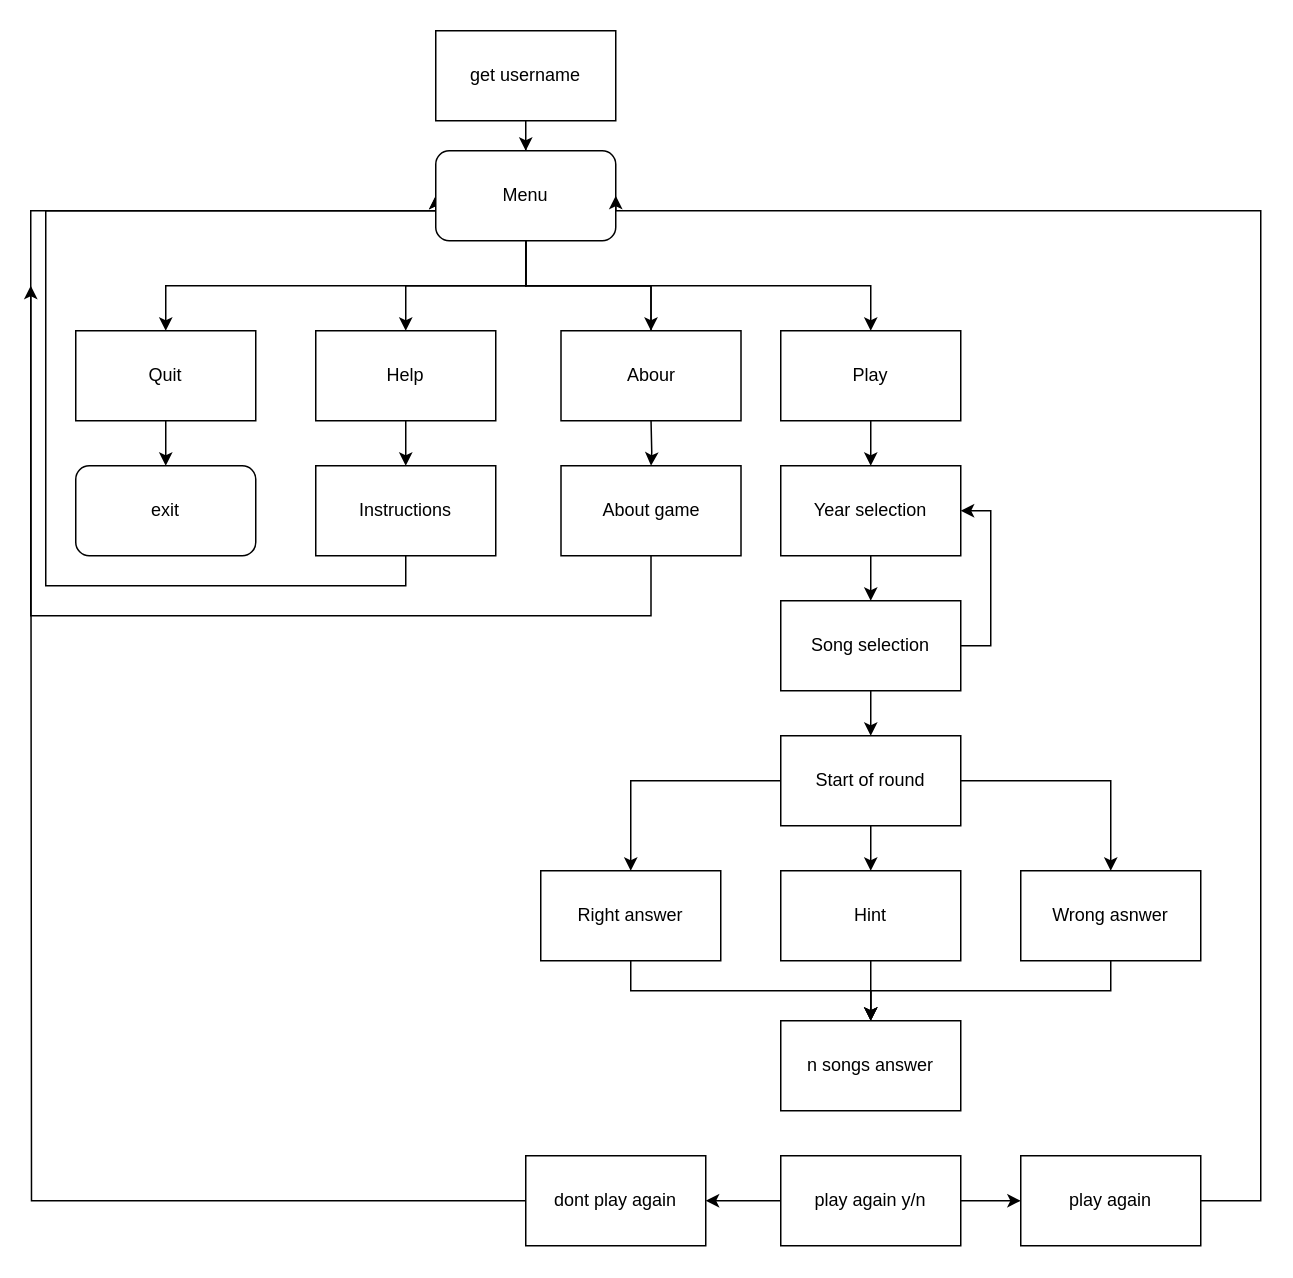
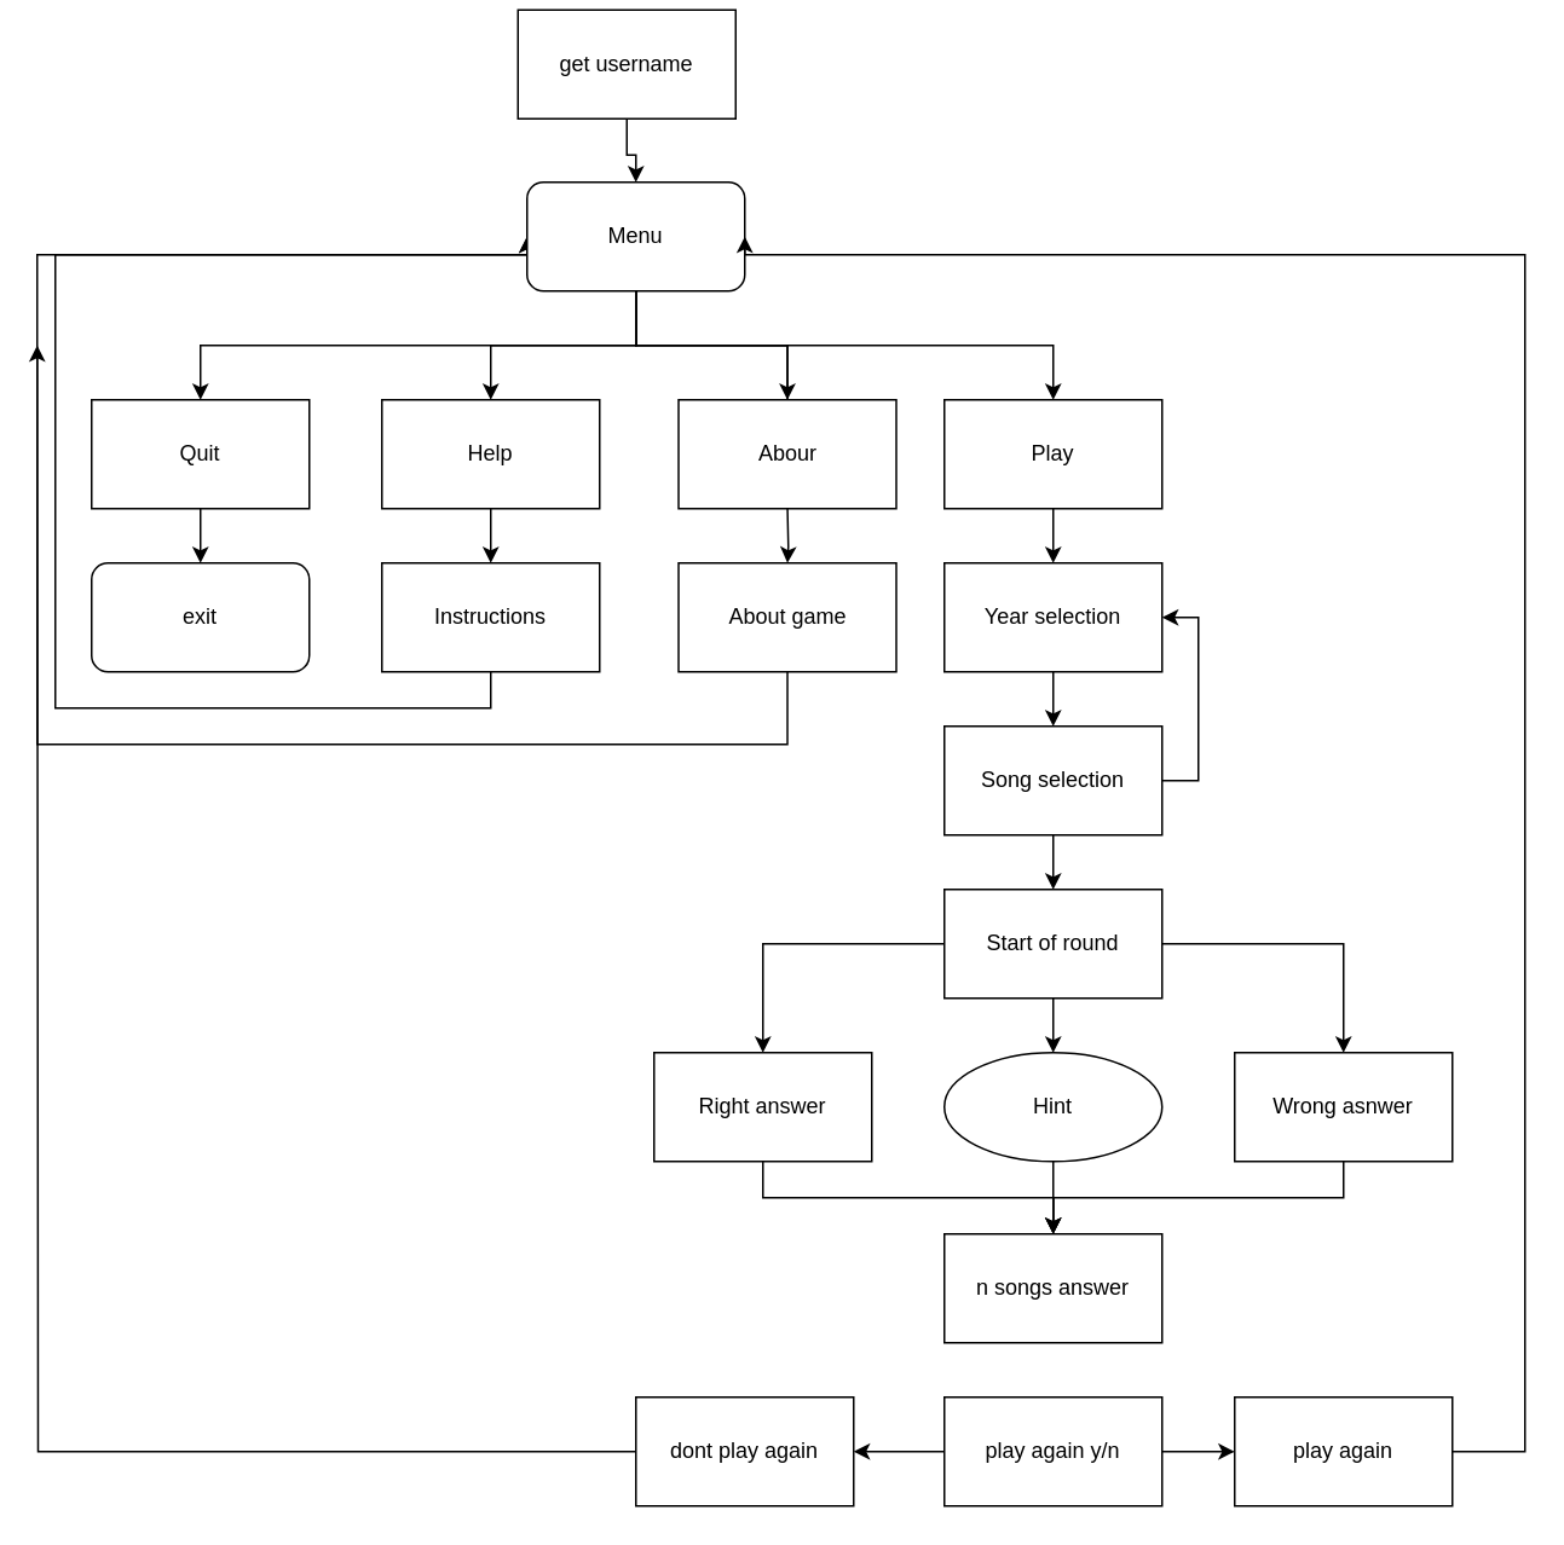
- <mxCell id="3" value="get username" style="rounded=0;whiteSpace=wrap;html=1;" vertex="1" parent="1"><mxGeometry x="290" y="20" width="120" height="60" as="geometry" /></mxCell>
+ <mxCell id="3" value="get username" style="rounded=0;whiteSpace=wrap;html=1;" vertex="1" parent="1"><mxGeometry x="285" y="5" width="120" height="60" as="geometry" /></mxCell>
- <mxCell id="35" value="Hint" style="rounded=0;whiteSpace=wrap;html=1;" vertex="1" parent="1"><mxGeometry x="520" y="580" width="120" height="60" as="geometry" /></mxCell>
+ <mxCell id="35" value="Hint" style="ellipse;whiteSpace=wrap;html=1;" vertex="1" parent="1"><mxGeometry x="520" y="580" width="120" height="60" as="geometry" /></mxCell>
